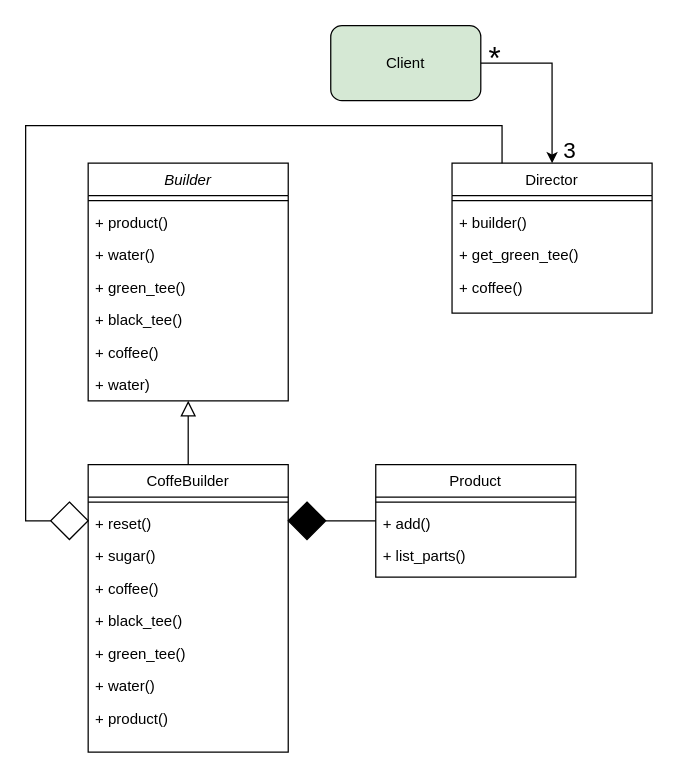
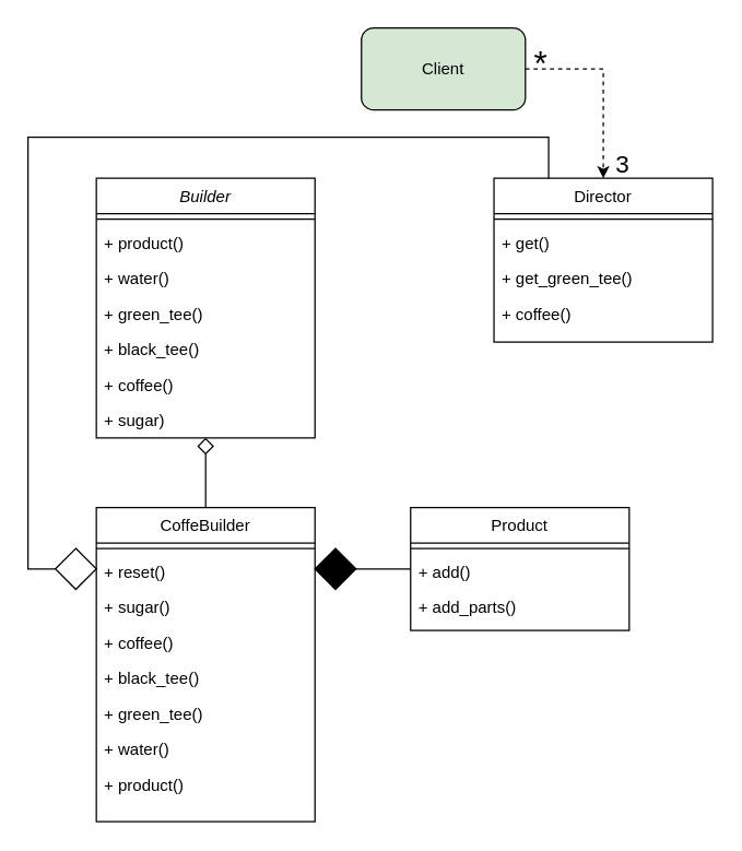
- <mxCell id="30" value="" style="endArrow=classic;html=1;rounded=0;exitX=1;exitY=0.5;exitDx=0;exitDy=0;entryX=0.5;entryY=0;entryDx=0;entryDy=0;" parent="1" source="29" target="24" edge="1"><mxGeometry width="50" height="50" relative="1" as="geometry"><mxPoint x="430" y="100" as="sourcePoint" /><mxPoint x="500" y="100" as="targetPoint" /><Array as="points"><mxPoint x="430" y="50" /><mxPoint x="441" y="50" /></Array></mxGeometry></mxCell>
+ <mxCell id="30" value="" style="endArrow=classic;html=1;rounded=0;exitX=1;exitY=0.5;exitDx=0;exitDy=0;entryX=0.5;entryY=0;entryDx=0;entryDy=0;dashed=1;" parent="1" source="29" target="24" edge="1"><mxGeometry width="50" height="50" relative="1" as="geometry"><mxPoint x="430" y="100" as="sourcePoint" /><mxPoint x="500" y="100" as="targetPoint" /><Array as="points"><mxPoint x="430" y="50" /><mxPoint x="441" y="50" /></Array></mxGeometry></mxCell>
- <mxCell id="26" value="+ builder()" style="text;align=left;verticalAlign=top;spacingLeft=4;spacingRight=4;overflow=hidden;rotatable=0;points=[[0,0.5],[1,0.5]];portConstraint=eastwest;" parent="24" vertex="1"><mxGeometry y="34" width="160" height="26" as="geometry" /></mxCell>
+ <mxCell id="26" value="+ get()" style="text;align=left;verticalAlign=top;spacingLeft=4;spacingRight=4;overflow=hidden;rotatable=0;points=[[0,0.5],[1,0.5]];portConstraint=eastwest;" parent="24" vertex="1"><mxGeometry y="34" width="160" height="26" as="geometry" /></mxCell>
- <mxCell id="9" value="+ water)" style="text;align=left;verticalAlign=top;spacingLeft=4;spacingRight=4;overflow=hidden;rotatable=0;points=[[0,0.5],[1,0.5]];portConstraint=eastwest;" parent="2" vertex="1"><mxGeometry y="164" width="160" height="26" as="geometry" /></mxCell>
+ <mxCell id="9" value="+ sugar)" style="text;align=left;verticalAlign=top;spacingLeft=4;spacingRight=4;overflow=hidden;rotatable=0;points=[[0,0.5],[1,0.5]];portConstraint=eastwest;" parent="2" vertex="1"><mxGeometry y="164" width="160" height="26" as="geometry" /></mxCell>
- <mxCell id="10" value="" style="endArrow=block;endSize=10;endFill=0;shadow=0;strokeWidth=1;rounded=0;edgeStyle=elbowEdgeStyle;elbow=vertical;exitX=0.5;exitY=0;exitDx=0;exitDy=0;" parent="1" source="11" target="2" edge="1"><mxGeometry width="160" relative="1" as="geometry"><mxPoint x="50" y="413" as="sourcePoint" /><mxPoint x="50" y="213" as="targetPoint" /></mxGeometry></mxCell>
+ <mxCell id="10" value="" style="endArrow=diamond;endSize=10;endFill=0;shadow=0;strokeWidth=1;rounded=0;edgeStyle=elbowEdgeStyle;elbow=vertical;exitX=0.5;exitY=0;exitDx=0;exitDy=0;" parent="1" source="11" target="2" edge="1"><mxGeometry width="160" relative="1" as="geometry"><mxPoint x="50" y="413" as="sourcePoint" /><mxPoint x="50" y="213" as="targetPoint" /></mxGeometry></mxCell>
- <mxCell id="23" value="+ list_parts()" style="text;align=left;verticalAlign=top;spacingLeft=4;spacingRight=4;overflow=hidden;rotatable=0;points=[[0,0.5],[1,0.5]];portConstraint=eastwest;" parent="20" vertex="1"><mxGeometry y="60" width="160" height="26" as="geometry" /></mxCell>
+ <mxCell id="23" value="+ add_parts()" style="text;align=left;verticalAlign=top;spacingLeft=4;spacingRight=4;overflow=hidden;rotatable=0;points=[[0,0.5],[1,0.5]];portConstraint=eastwest;" parent="20" vertex="1"><mxGeometry y="60" width="160" height="26" as="geometry" /></mxCell>
